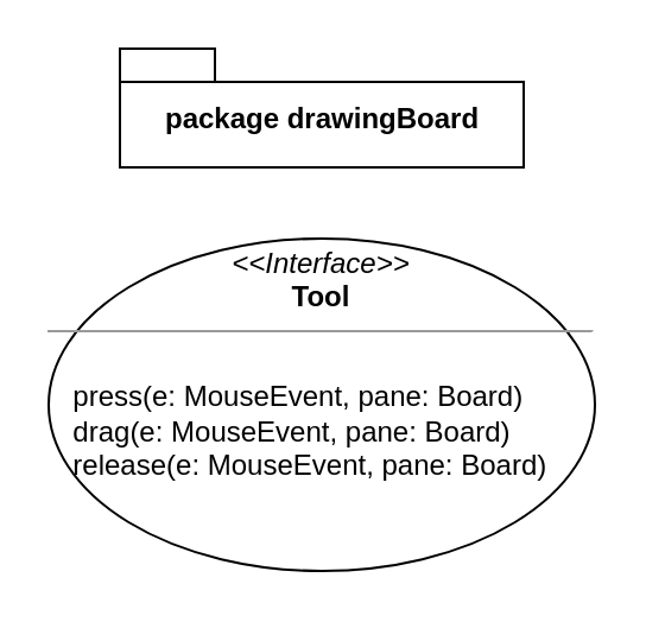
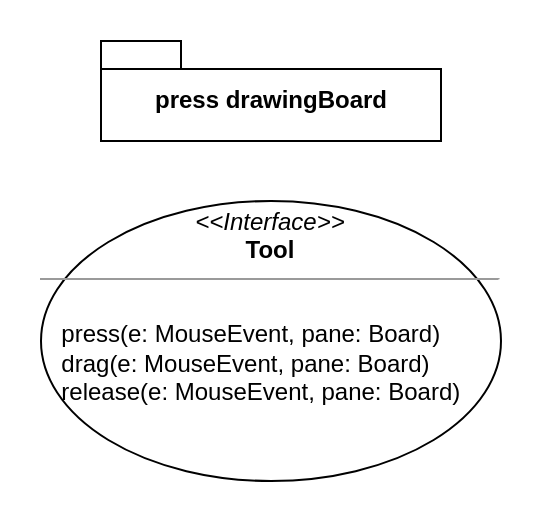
- <mxCell id="2" value="package drawingBoard&lt;br&gt;" style="shape=folder;fontStyle=1;spacingTop=10;tabWidth=40;tabHeight=14;tabPosition=left;html=1;hachureGap=4;pointerEvents=0;" vertex="1" parent="1"><mxGeometry x="50" y="20" width="170" height="50" as="geometry" /></mxCell>
+ <mxCell id="2" value="press drawingBoard&lt;br&gt;" style="shape=folder;fontStyle=1;spacingTop=10;tabWidth=40;tabHeight=14;tabPosition=left;html=1;hachureGap=4;pointerEvents=0;" vertex="1" parent="1"><mxGeometry x="50" y="20" width="170" height="50" as="geometry" /></mxCell>
